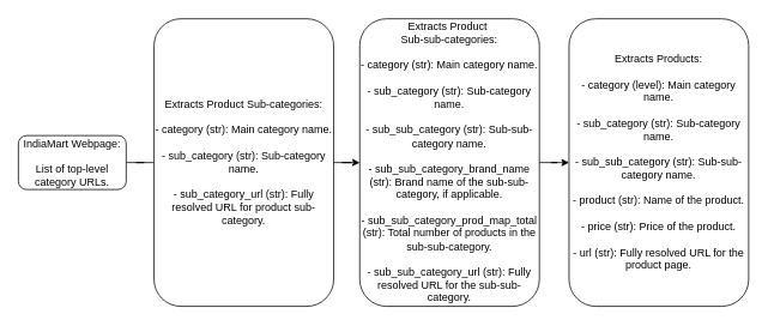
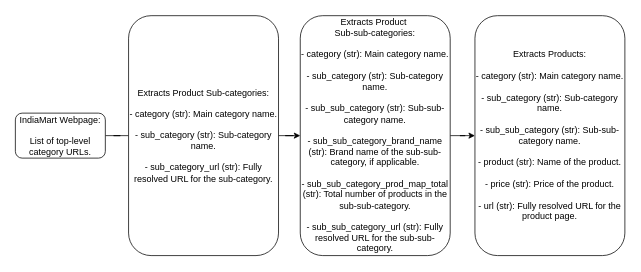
- <mxCell id="5" value="Extracts Product Sub-categories:&lt;div&gt;&lt;br&gt;&lt;div&gt;&lt;div&gt;- category (str): Main category name.&lt;/div&gt;&lt;div&gt;&lt;br&gt;&lt;/div&gt;&lt;div&gt;- sub_category (str): Sub-category name.&lt;/div&gt;&lt;div&gt;&lt;br&gt;&lt;/div&gt;&lt;div&gt;- sub_category_url (str): Fully resolved URL for product sub-category.&lt;/div&gt;&lt;/div&gt;&lt;/div&gt;" style="whiteSpace=wrap;html=1;rounded=1;" vertex="1" parent="1"><mxGeometry x="171" y="20" width="200" height="320" as="geometry" /></mxCell>
+ <mxCell id="5" value="Extracts Product Sub-categories:&lt;div&gt;&lt;br&gt;&lt;div&gt;&lt;div&gt;- category (str): Main category name.&lt;/div&gt;&lt;div&gt;&lt;br&gt;&lt;/div&gt;&lt;div&gt;- sub_category (str): Sub-category name.&lt;/div&gt;&lt;div&gt;&lt;br&gt;&lt;/div&gt;&lt;div&gt;- sub_category_url (str): Fully resolved URL for the sub-category.&lt;/div&gt;&lt;/div&gt;&lt;/div&gt;" style="whiteSpace=wrap;html=1;rounded=1;" vertex="1" parent="1"><mxGeometry x="171" y="20" width="200" height="320" as="geometry" /></mxCell>
- <mxCell id="8" value="Extracts Products:&lt;div&gt;&lt;br&gt;&lt;/div&gt;&lt;div&gt;&lt;div&gt;- category (level): Main category name.&lt;/div&gt;&lt;div&gt;&lt;br&gt;&lt;/div&gt;&lt;div&gt;- sub_category (str): Sub-category name.&lt;/div&gt;&lt;div&gt;&lt;br&gt;&lt;/div&gt;&lt;div&gt;- sub_sub_category (str): Sub-sub-category name.&lt;/div&gt;&lt;div&gt;&lt;br&gt;&lt;/div&gt;&lt;div&gt;- product (str): Name of the product.&lt;/div&gt;&lt;div&gt;&lt;br&gt;&lt;/div&gt;&lt;div&gt;- price (str): Price of the product.&lt;/div&gt;&lt;div&gt;&lt;br&gt;&lt;/div&gt;&lt;div&gt;- url (str): Fully resolved URL for the product page.&lt;/div&gt;&lt;/div&gt;" style="whiteSpace=wrap;html=1;rounded=1;" vertex="1" parent="1"><mxGeometry x="633" y="20" width="200" height="320" as="geometry" /></mxCell>
+ <mxCell id="8" value="Extracts Products:&lt;div&gt;&lt;br&gt;&lt;/div&gt;&lt;div&gt;&lt;div&gt;- category (str): Main category name.&lt;/div&gt;&lt;div&gt;&lt;br&gt;&lt;/div&gt;&lt;div&gt;- sub_category (str): Sub-category name.&lt;/div&gt;&lt;div&gt;&lt;br&gt;&lt;/div&gt;&lt;div&gt;- sub_sub_category (str): Sub-sub-category name.&lt;/div&gt;&lt;div&gt;&lt;br&gt;&lt;/div&gt;&lt;div&gt;- product (str): Name of the product.&lt;/div&gt;&lt;div&gt;&lt;br&gt;&lt;/div&gt;&lt;div&gt;- price (str): Price of the product.&lt;/div&gt;&lt;div&gt;&lt;br&gt;&lt;/div&gt;&lt;div&gt;- url (str): Fully resolved URL for the product page.&lt;/div&gt;&lt;/div&gt;" style="whiteSpace=wrap;html=1;rounded=1;" vertex="1" parent="1"><mxGeometry x="633" y="20" width="200" height="320" as="geometry" /></mxCell>
